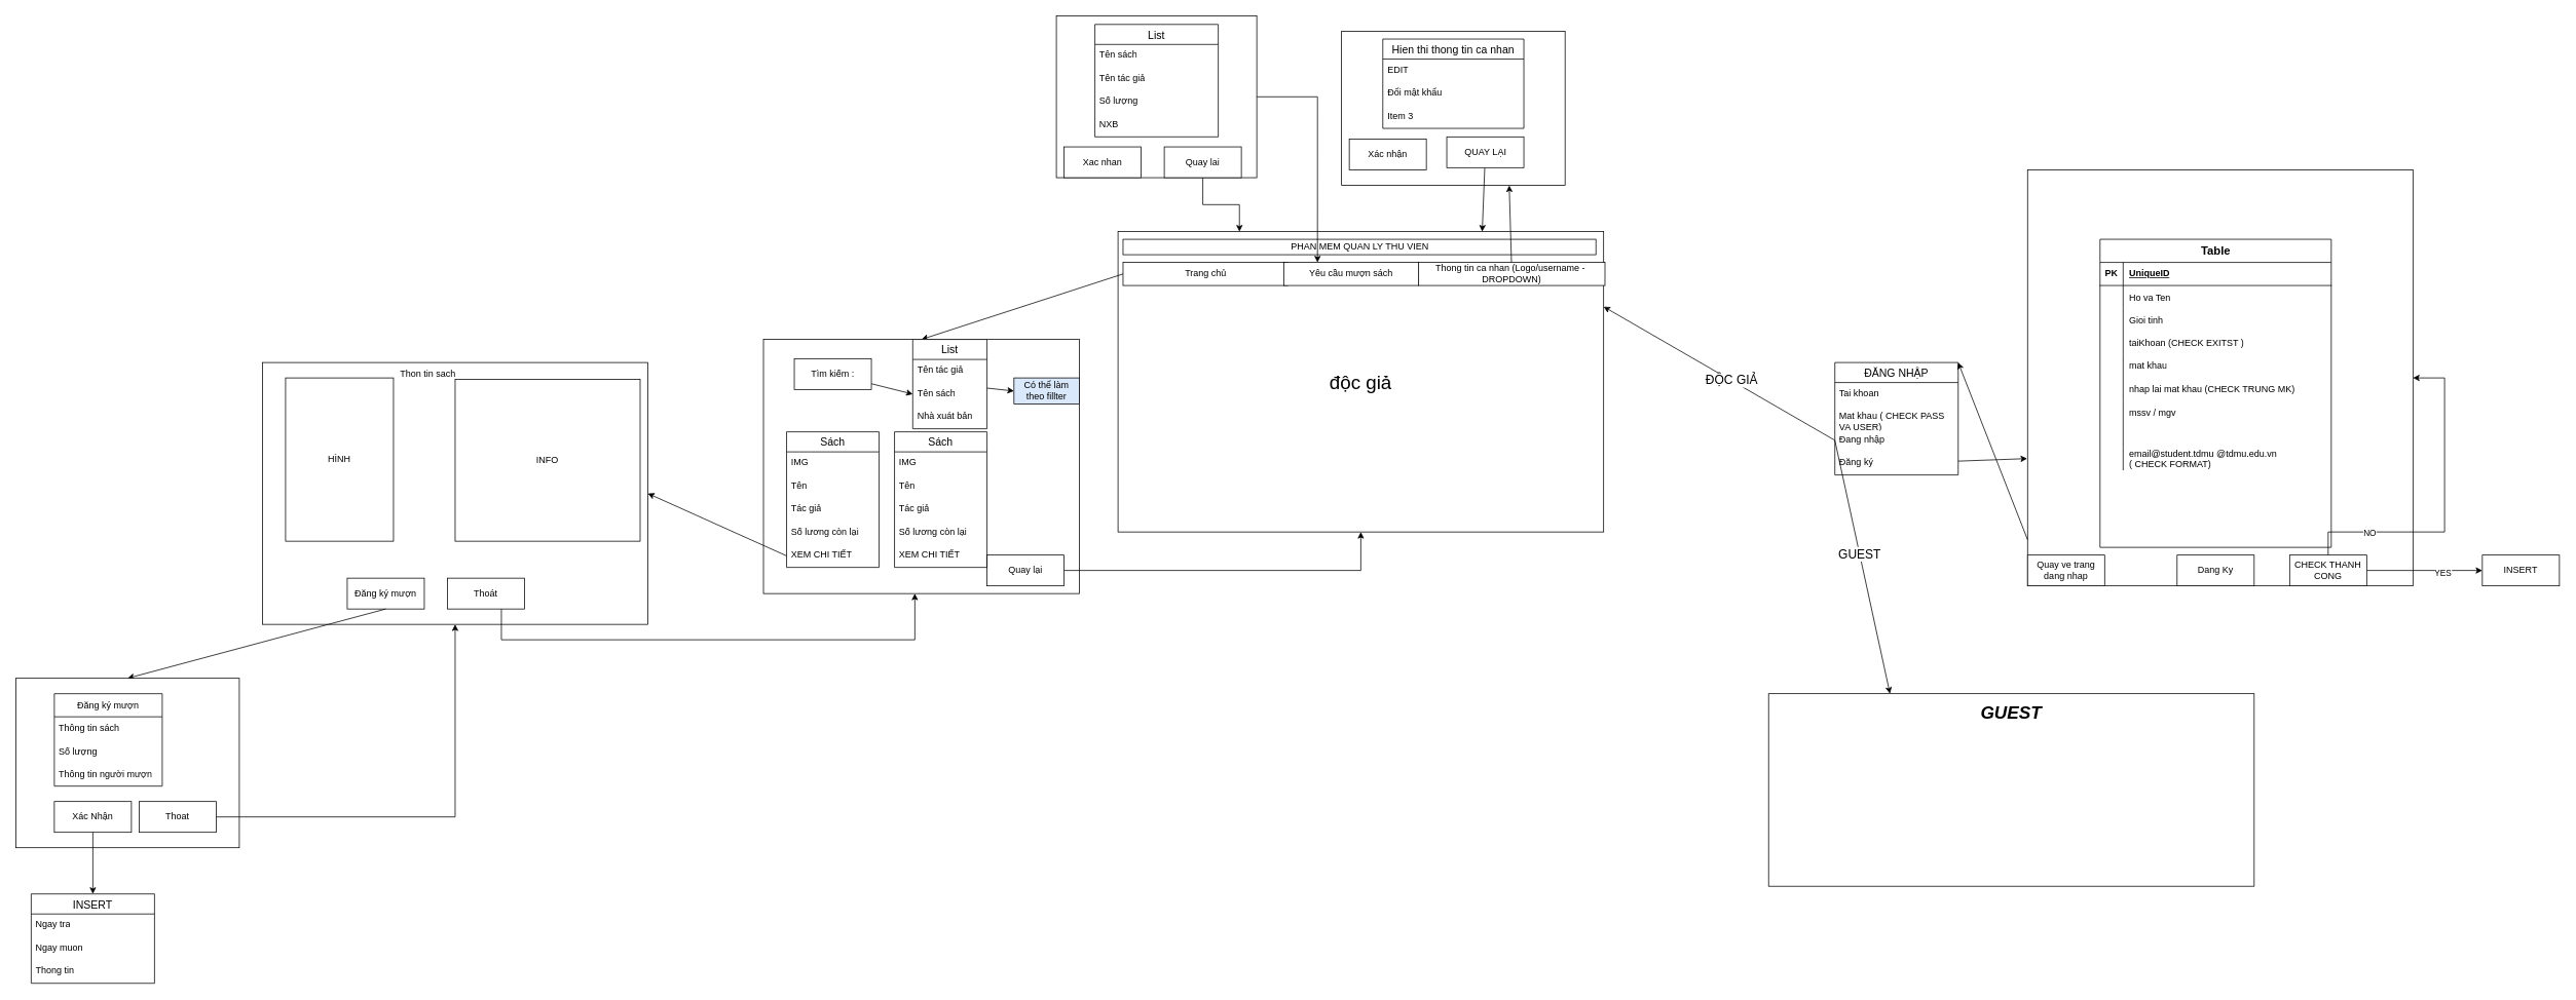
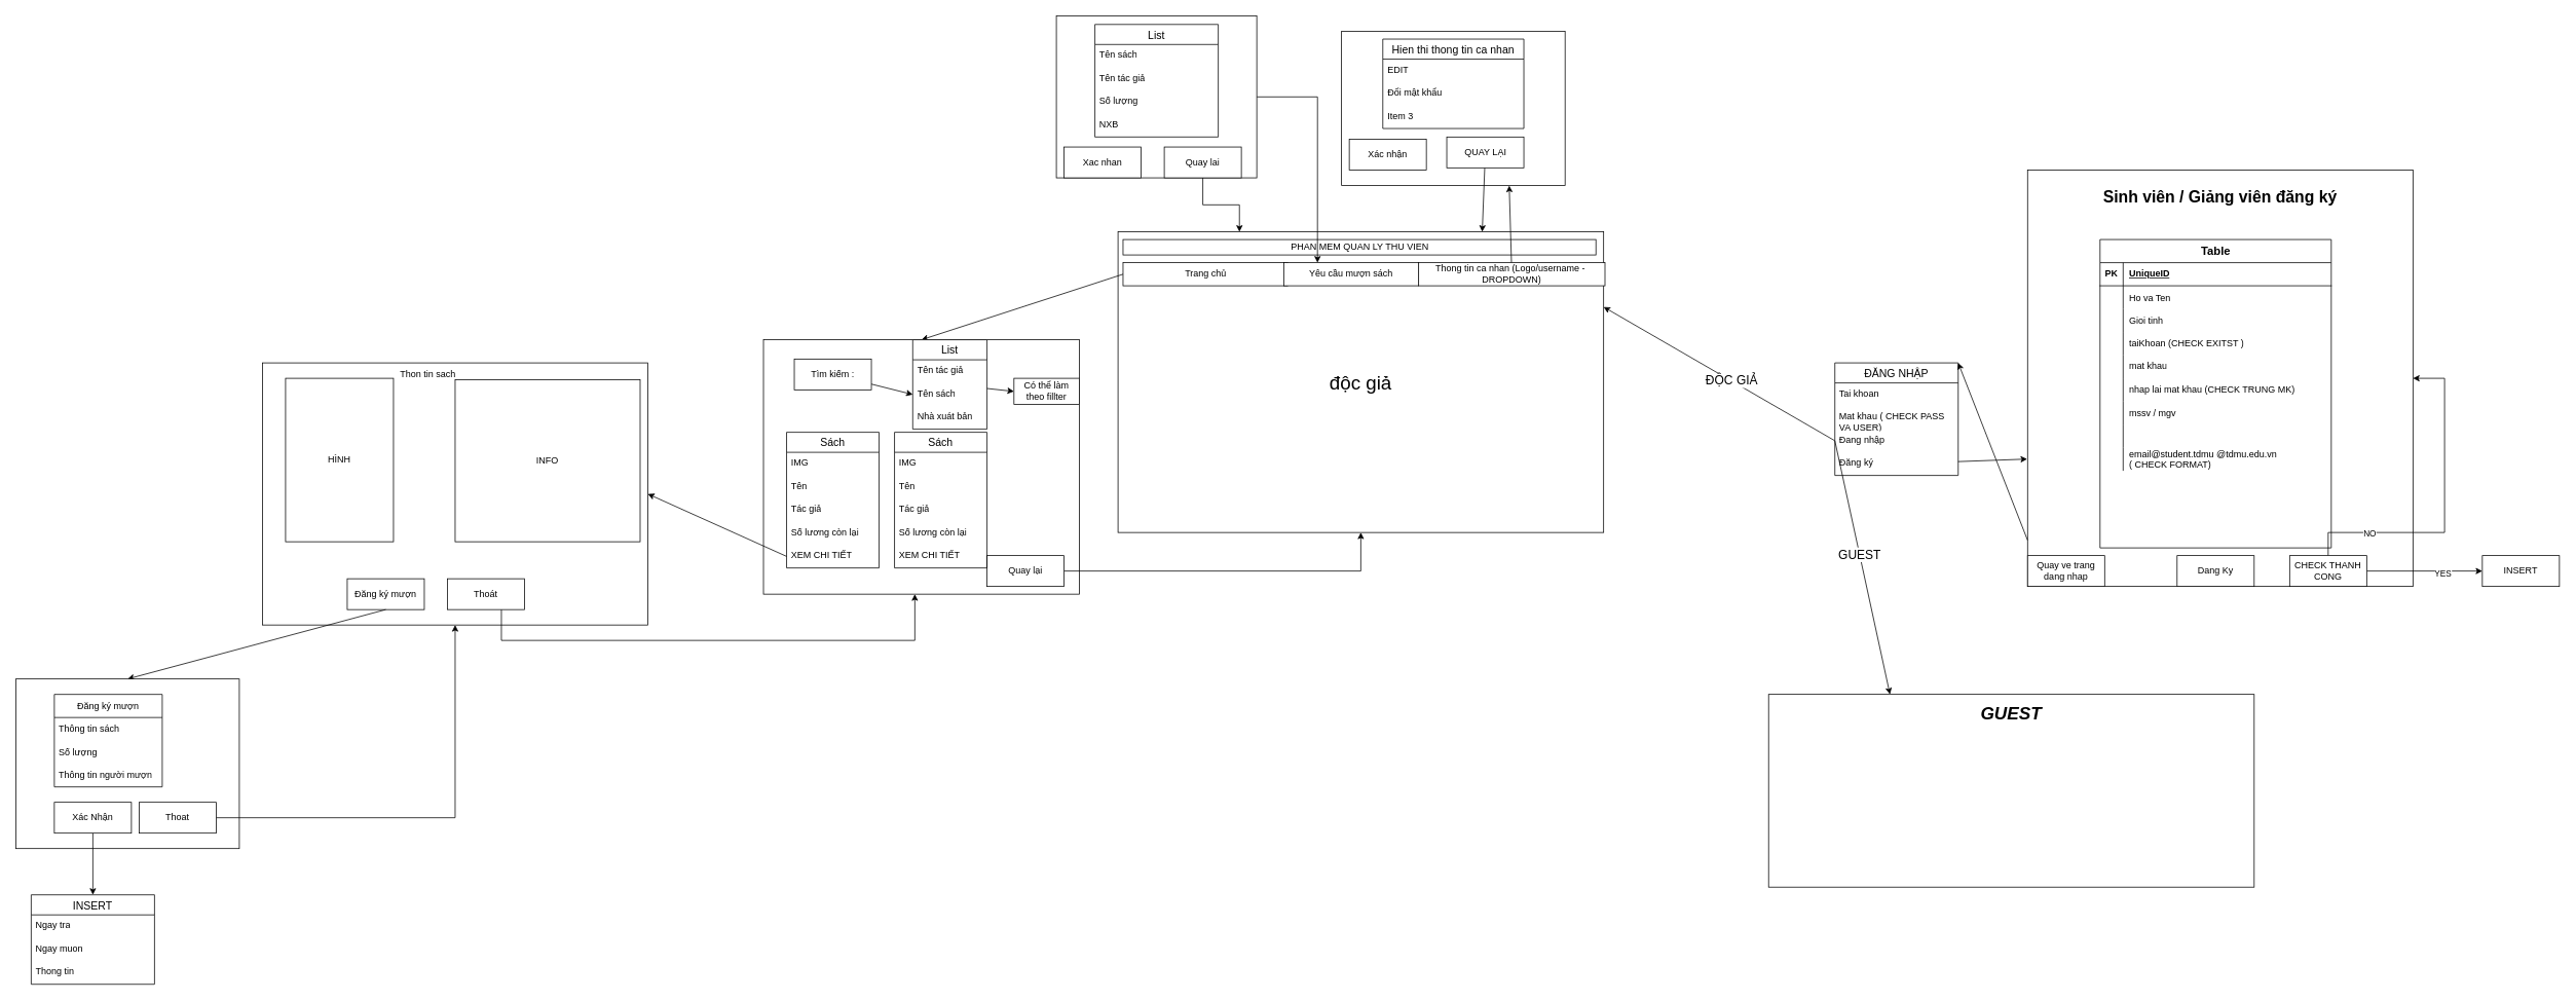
+ <mxCell id="3" value="Sinh viên / Giảng viên đăng ký" style="text;html=1;strokeColor=none;fillColor=none;align=center;verticalAlign=middle;whiteSpace=wrap;rounded=0;fontSize=21;fontStyle=1" vertex="1" parent="1"><mxGeometry x="2715" y="240" width="330" height="30" as="geometry" /></mxCell>
- <mxCell id="99" value="Có thể làm theo fillter" style="whiteSpace=wrap;html=1;align=center;fillColor=#dae8fc;" vertex="1" parent="1"><mxGeometry x="1315" y="490" width="85" height="34" as="geometry" /></mxCell>
+ <mxCell id="99" value="Có thể làm theo fillter" style="whiteSpace=wrap;html=1;align=center;" vertex="1" parent="1"><mxGeometry x="1315" y="490" width="85" height="34" as="geometry" /></mxCell>
